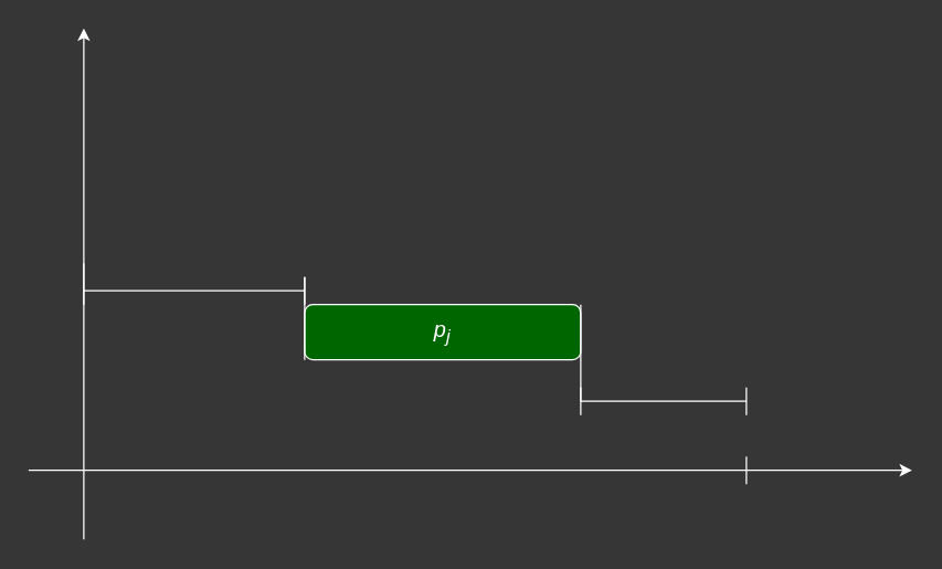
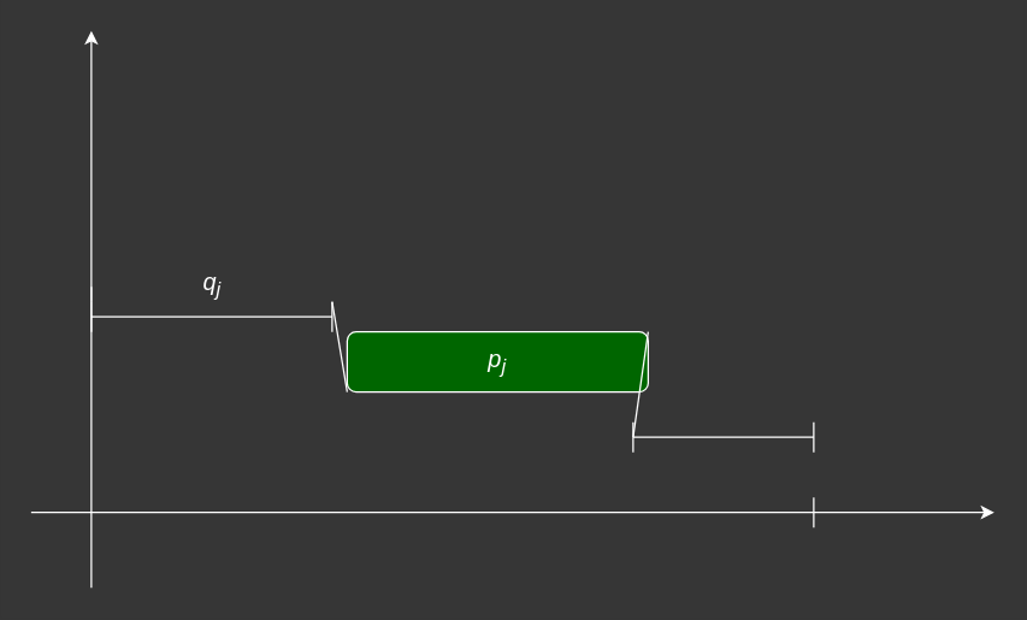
+ <mxCell id="13" value="&lt;font style=&quot;font-size: 16px;&quot;&gt;&lt;i&gt;q&lt;sub&gt;j&lt;/sub&gt;&lt;/i&gt;&lt;/font&gt;" style="text;html=1;align=center;verticalAlign=middle;resizable=0;points=[];autosize=1;strokeColor=none;fillColor=none;fontColor=#FFFFFF;" parent="1" vertex="1"><mxGeometry x="129" y="177" width="22" height="23" as="geometry" /></mxCell>
- <mxCell id="4" value="&lt;font style=&quot;font-size: 16px;&quot;&gt;&lt;i style=&quot;&quot;&gt;p&lt;sub style=&quot;&quot;&gt;j&lt;/sub&gt;&lt;/i&gt;&lt;/font&gt;" style="rounded=1;whiteSpace=wrap;html=1;fillColor=#006600;strokeColor=#FFFFFF;fontColor=#FFFFFF;" parent="1" vertex="1"><mxGeometry x="220" y="220" width="200" height="40" as="geometry" /></mxCell>
+ <mxCell id="4" value="&lt;font style=&quot;font-size: 16px;&quot;&gt;&lt;i style=&quot;&quot;&gt;p&lt;sub style=&quot;&quot;&gt;j&lt;/sub&gt;&lt;/i&gt;&lt;/font&gt;" style="rounded=1;whiteSpace=wrap;html=1;fillColor=#006600;strokeColor=#FFFFFF;fontColor=#FFFFFF;" parent="1" vertex="1"><mxGeometry x="230" y="220" width="200" height="40" as="geometry" /></mxCell>
